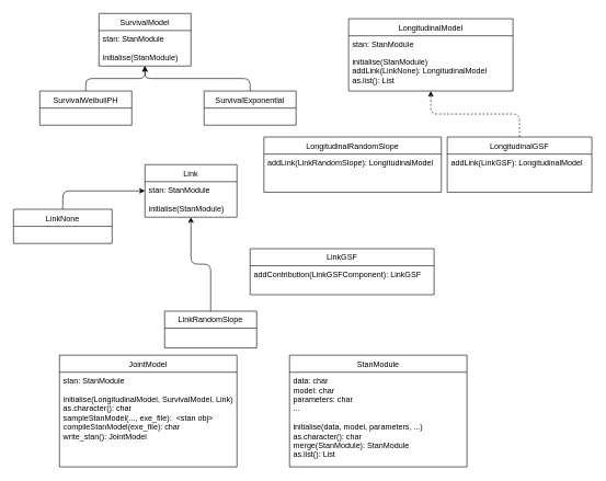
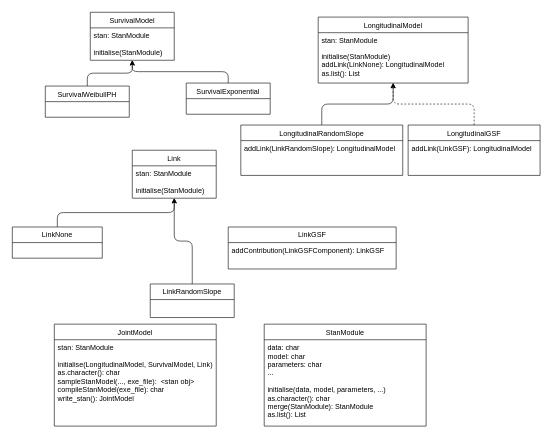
- <mxCell id="5" value="SurvivalWeibullPH" style="swimlane;fontStyle=0;childLayout=stackLayout;horizontal=1;startSize=26;fillColor=none;horizontalStack=0;resizeParent=1;resizeParentMax=0;resizeLast=0;collapsible=1;marginBottom=0;labelBackgroundColor=#FFFFFF;" vertex="1" parent="1"><mxGeometry x="60" y="138" width="140" height="52" as="geometry"><mxRectangle x="70" y="390" width="50" height="26" as="alternateBounds" /></mxGeometry></mxCell>
+ <mxCell id="5" value="SurvivalWeibullPH" style="swimlane;fontStyle=0;childLayout=stackLayout;horizontal=1;startSize=26;fillColor=none;horizontalStack=0;resizeParent=1;resizeParentMax=0;resizeLast=0;collapsible=1;marginBottom=0;labelBackgroundColor=#FFFFFF;" vertex="1" parent="1"><mxGeometry x="75" y="143" width="140" height="52" as="geometry"><mxRectangle x="70" y="390" width="50" height="26" as="alternateBounds" /></mxGeometry></mxCell>
+ <mxCell id="11" style="edgeStyle=orthogonalEdgeStyle;html=1;exitX=0.5;exitY=0;exitDx=0;exitDy=0;" edge="1" parent="1" source="12" target="8"><mxGeometry relative="1" as="geometry"><mxPoint x="570" y="158" as="targetPoint" /></mxGeometry></mxCell>
- <mxCell id="20" value="LinkNone" style="swimlane;fontStyle=0;childLayout=stackLayout;horizontal=1;startSize=26;fillColor=none;horizontalStack=0;resizeParent=1;resizeParentMax=0;resizeLast=0;collapsible=1;marginBottom=0;labelBackgroundColor=#FFFFFF;" vertex="1" parent="1"><mxGeometry x="20" y="318" width="150" height="52" as="geometry"><mxRectangle x="19" y="378" width="50" height="26" as="alternateBounds" /></mxGeometry></mxCell>
+ <mxCell id="20" value="LinkNone" style="swimlane;fontStyle=0;childLayout=stackLayout;horizontal=1;startSize=26;fillColor=none;horizontalStack=0;resizeParent=1;resizeParentMax=0;resizeLast=0;collapsible=1;marginBottom=0;labelBackgroundColor=#FFFFFF;" vertex="1" parent="1"><mxGeometry x="20" y="378" width="150" height="52" as="geometry"><mxRectangle x="19" y="378" width="50" height="26" as="alternateBounds" /></mxGeometry></mxCell>
